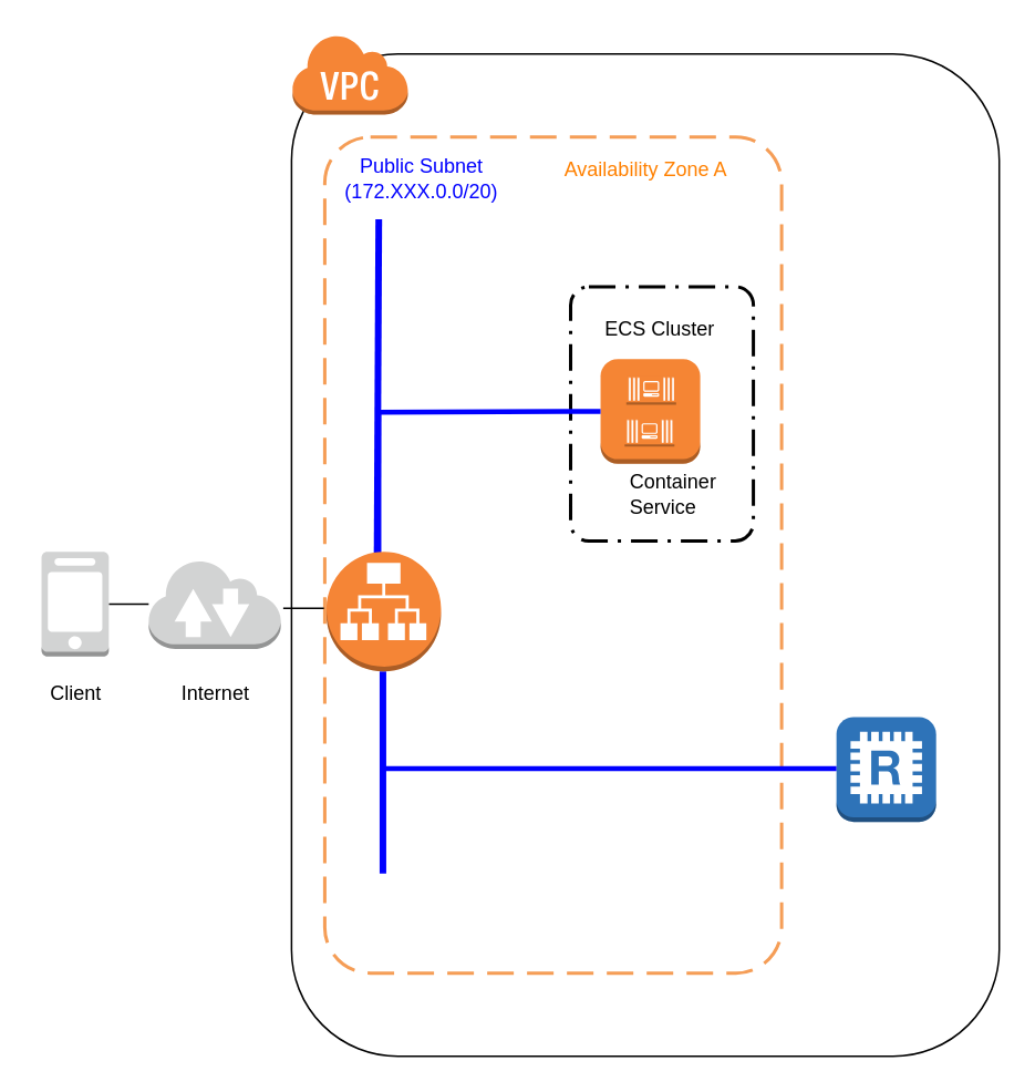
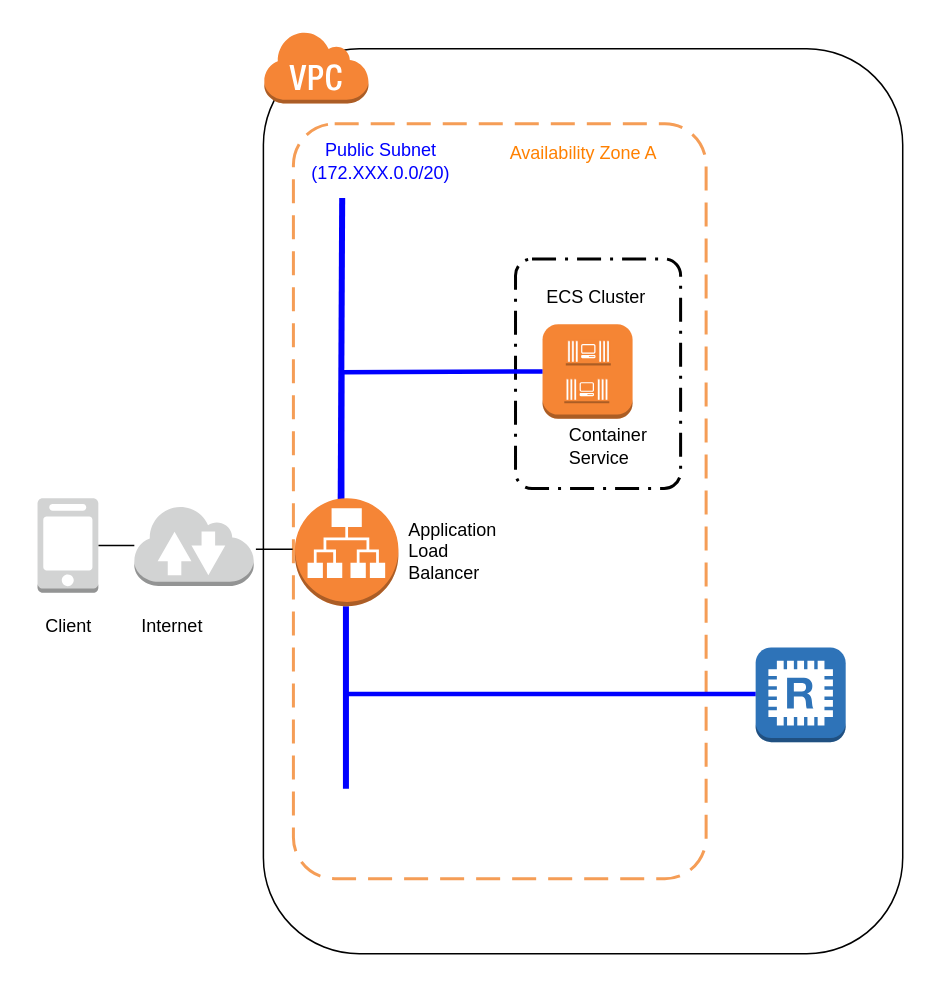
+ <mxCell id="23" value="Application&lt;br&gt;Load&lt;br&gt;Balancer&lt;br&gt;" style="text;html=1;resizable=0;autosize=1;align=left;verticalAlign=middle;points=[];fillColor=none;strokeColor=none;rounded=0;dashed=1;fontColor=#000000;" vertex="1" parent="1"><mxGeometry x="269.5" y="341.5" width="70" height="50" as="geometry" /></mxCell>
- <mxCell id="20" value="Internet&lt;br&gt;" style="text;html=1;resizable=0;autosize=1;align=center;verticalAlign=middle;points=[];fillColor=none;strokeColor=none;rounded=0;dashed=1;fontColor=#000000;" vertex="1" parent="1"><mxGeometry x="99" y="406.5" width="60" height="20" as="geometry" /></mxCell>
+ <mxCell id="20" value="Internet&lt;br&gt;" style="text;html=1;resizable=0;autosize=1;align=center;verticalAlign=middle;points=[];fillColor=none;strokeColor=none;rounded=0;dashed=1;fontColor=#000000;" vertex="1" parent="1"><mxGeometry x="84" y="406.5" width="60" height="20" as="geometry" /></mxCell>
